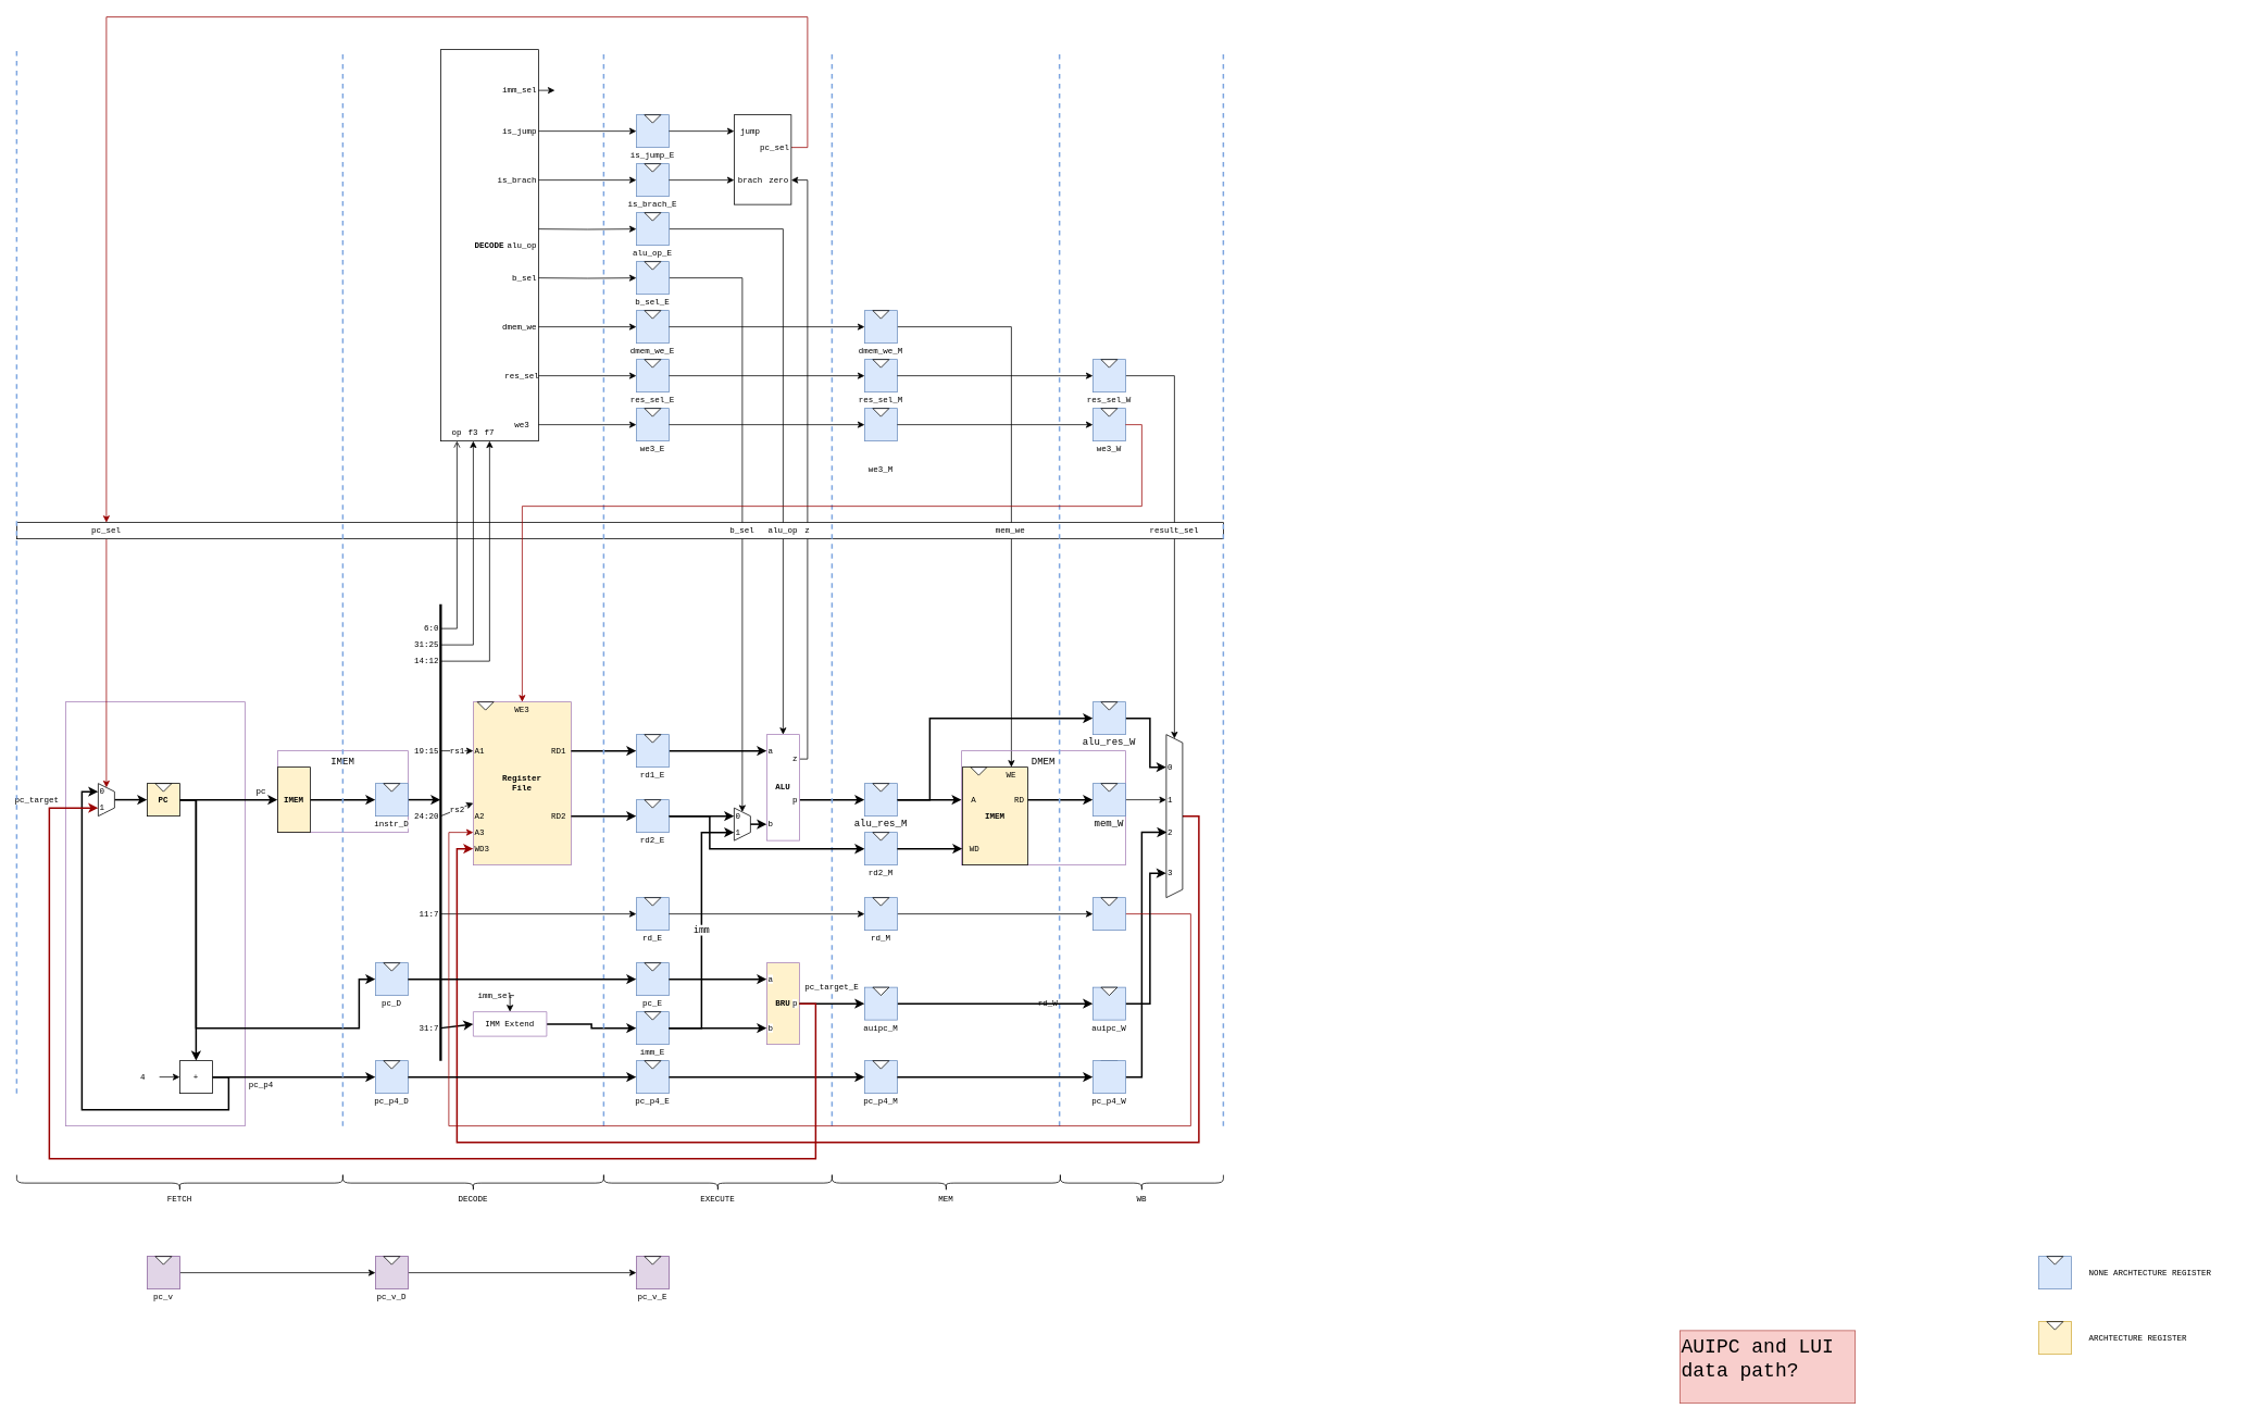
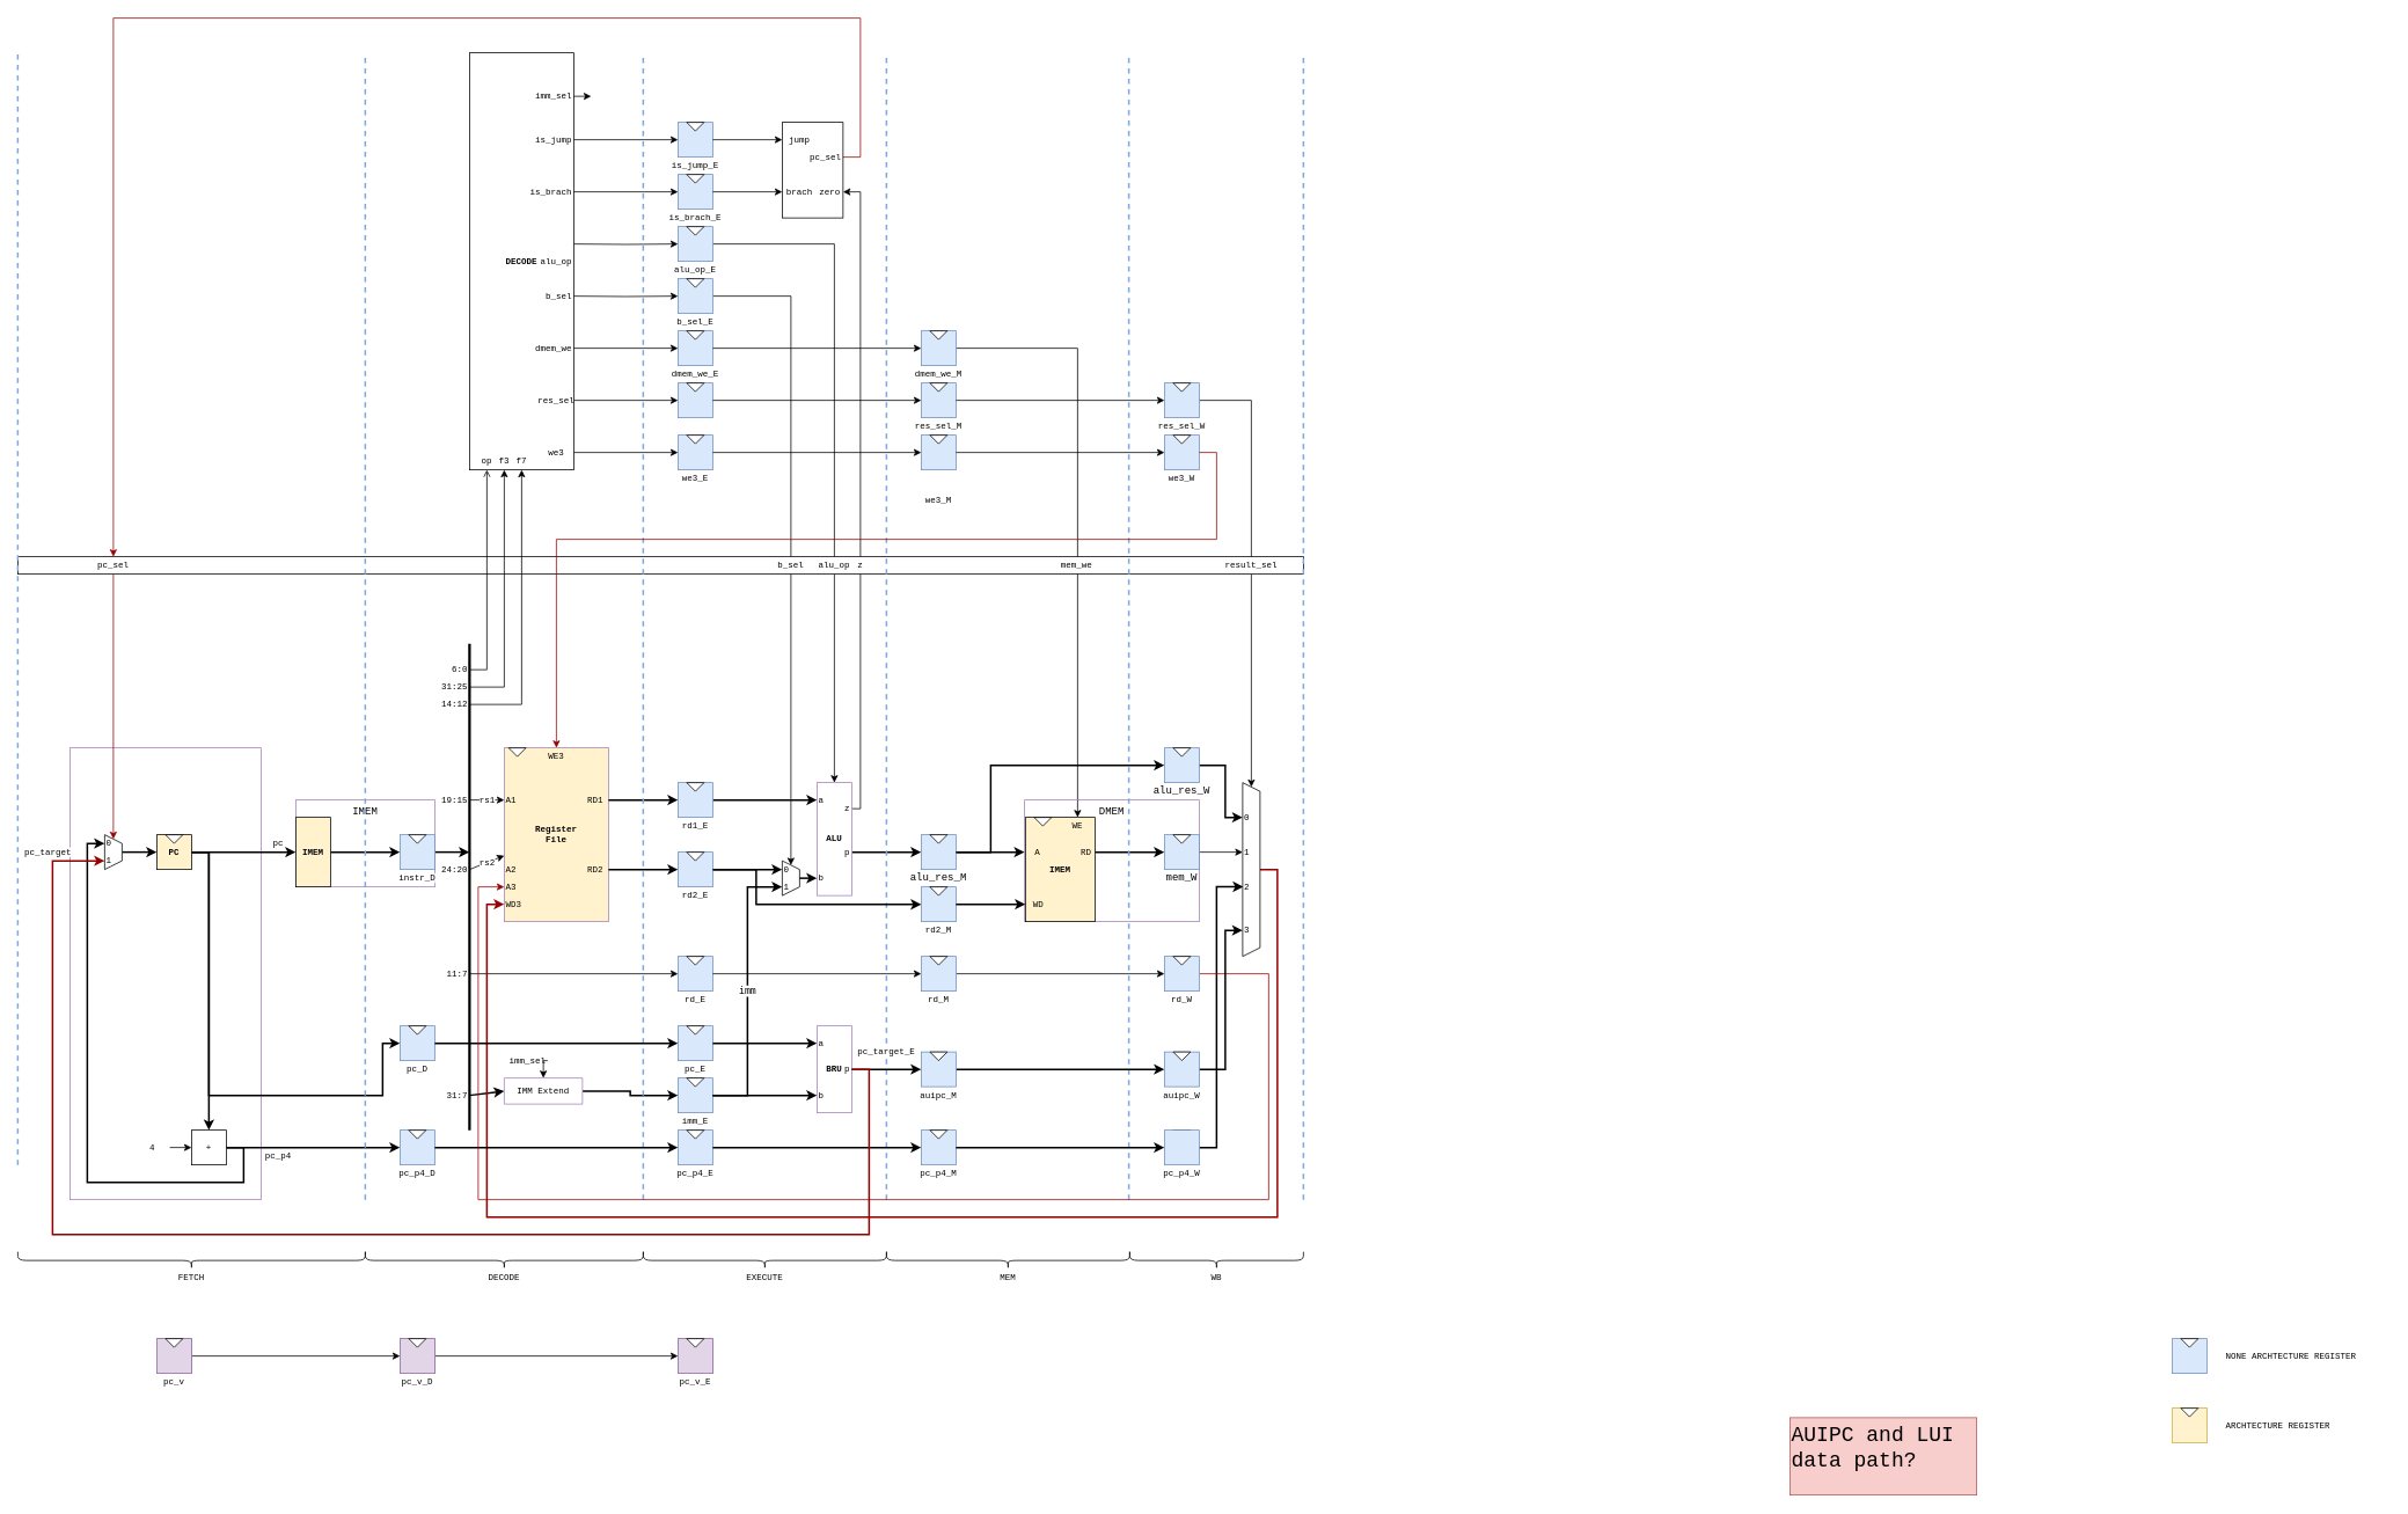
- <mxCell id="282" value="&lt;span style=&quot;color: rgb(0, 0, 0); font-size: 10px; font-style: normal; font-variant-ligatures: normal; font-variant-caps: normal; font-weight: 400; letter-spacing: normal; orphans: 2; text-indent: 0px; text-transform: none; widows: 2; word-spacing: 0px; -webkit-text-stroke-width: 0px; background-color: rgb(255, 255, 255); text-decoration-thickness: initial; text-decoration-style: initial; text-decoration-color: initial; float: none; display: inline !important;&quot;&gt;res_sel_E&lt;/span&gt;" style="text;whiteSpace=wrap;html=1;align=center;verticalAlign=middle;fontFamily=Courier New;" parent="1" vertex="1"><mxGeometry x="770" y="480" width="60" height="20" as="geometry" /></mxCell>
- <mxCell id="67" value="&lt;span style=&quot;color: rgb(0, 0, 0); font-size: 10px; font-style: normal; font-variant-ligatures: normal; font-variant-caps: normal; font-weight: 400; letter-spacing: normal; orphans: 2; text-indent: 0px; text-transform: none; widows: 2; word-spacing: 0px; -webkit-text-stroke-width: 0px; background-color: rgb(255, 255, 255); text-decoration-thickness: initial; text-decoration-style: initial; text-decoration-color: initial; float: none; display: inline !important;&quot;&gt;pc_target&lt;/span&gt;" style="text;whiteSpace=wrap;html=1;align=center;verticalAlign=middle;fontFamily=Courier New;" parent="1" vertex="1"><mxGeometry x="20" y="970" width="50" height="20" as="geometry" /></mxCell>
+ <mxCell id="67" value="&lt;span style=&quot;color: rgb(0, 0, 0); font-size: 10px; font-style: normal; font-variant-ligatures: normal; font-variant-caps: normal; font-weight: 400; letter-spacing: normal; orphans: 2; text-indent: 0px; text-transform: none; widows: 2; word-spacing: 0px; -webkit-text-stroke-width: 0px; background-color: rgb(255, 255, 255); text-decoration-thickness: initial; text-decoration-style: initial; text-decoration-color: initial; float: none; display: inline !important;&quot;&gt;pc_target&lt;/span&gt;" style="text;whiteSpace=wrap;html=1;align=center;verticalAlign=middle;fontFamily=Courier New;" parent="1" vertex="1"><mxGeometry x="30" y="970" width="50" height="20" as="geometry" /></mxCell>
- <mxCell id="199" value="BRU" style="rounded=0;whiteSpace=wrap;html=1;fontStyle=1;fontSize=10;fontFamily=Courier New;strokeColor=#A680B8;fillColor=#fff2cc;" parent="1" vertex="1"><mxGeometry x="940" y="1180" width="40" height="100" as="geometry" /></mxCell>
+ <mxCell id="199" value="BRU" style="rounded=0;whiteSpace=wrap;html=1;fontStyle=1;fontSize=10;fontFamily=Courier New;strokeColor=#A680B8;" parent="1" vertex="1"><mxGeometry x="940" y="1180" width="40" height="100" as="geometry" /></mxCell>
- <mxCell id="196" value="&lt;span style=&quot;color: rgb(0, 0, 0); font-size: 10px; font-style: normal; font-variant-ligatures: normal; font-variant-caps: normal; font-weight: 400; letter-spacing: normal; orphans: 2; text-indent: 0px; text-transform: none; widows: 2; word-spacing: 0px; -webkit-text-stroke-width: 0px; background-color: rgb(255, 255, 255); text-decoration-thickness: initial; text-decoration-style: initial; text-decoration-color: initial; float: none; display: inline !important;&quot;&gt;rd_W&lt;/span&gt;" style="text;whiteSpace=wrap;html=1;align=center;verticalAlign=middle;fontFamily=Courier New;" parent="1" vertex="1"><mxGeometry x="1265" y="1220" width="40" height="20" as="geometry" /></mxCell>
+ <mxCell id="196" value="&lt;span style=&quot;color: rgb(0, 0, 0); font-size: 10px; font-style: normal; font-variant-ligatures: normal; font-variant-caps: normal; font-weight: 400; letter-spacing: normal; orphans: 2; text-indent: 0px; text-transform: none; widows: 2; word-spacing: 0px; -webkit-text-stroke-width: 0px; background-color: rgb(255, 255, 255); text-decoration-thickness: initial; text-decoration-style: initial; text-decoration-color: initial; float: none; display: inline !important;&quot;&gt;rd_W&lt;/span&gt;" style="text;whiteSpace=wrap;html=1;align=center;verticalAlign=middle;fontFamily=Courier New;" parent="1" vertex="1"><mxGeometry x="1340" y="1140" width="40" height="20" as="geometry" /></mxCell>
